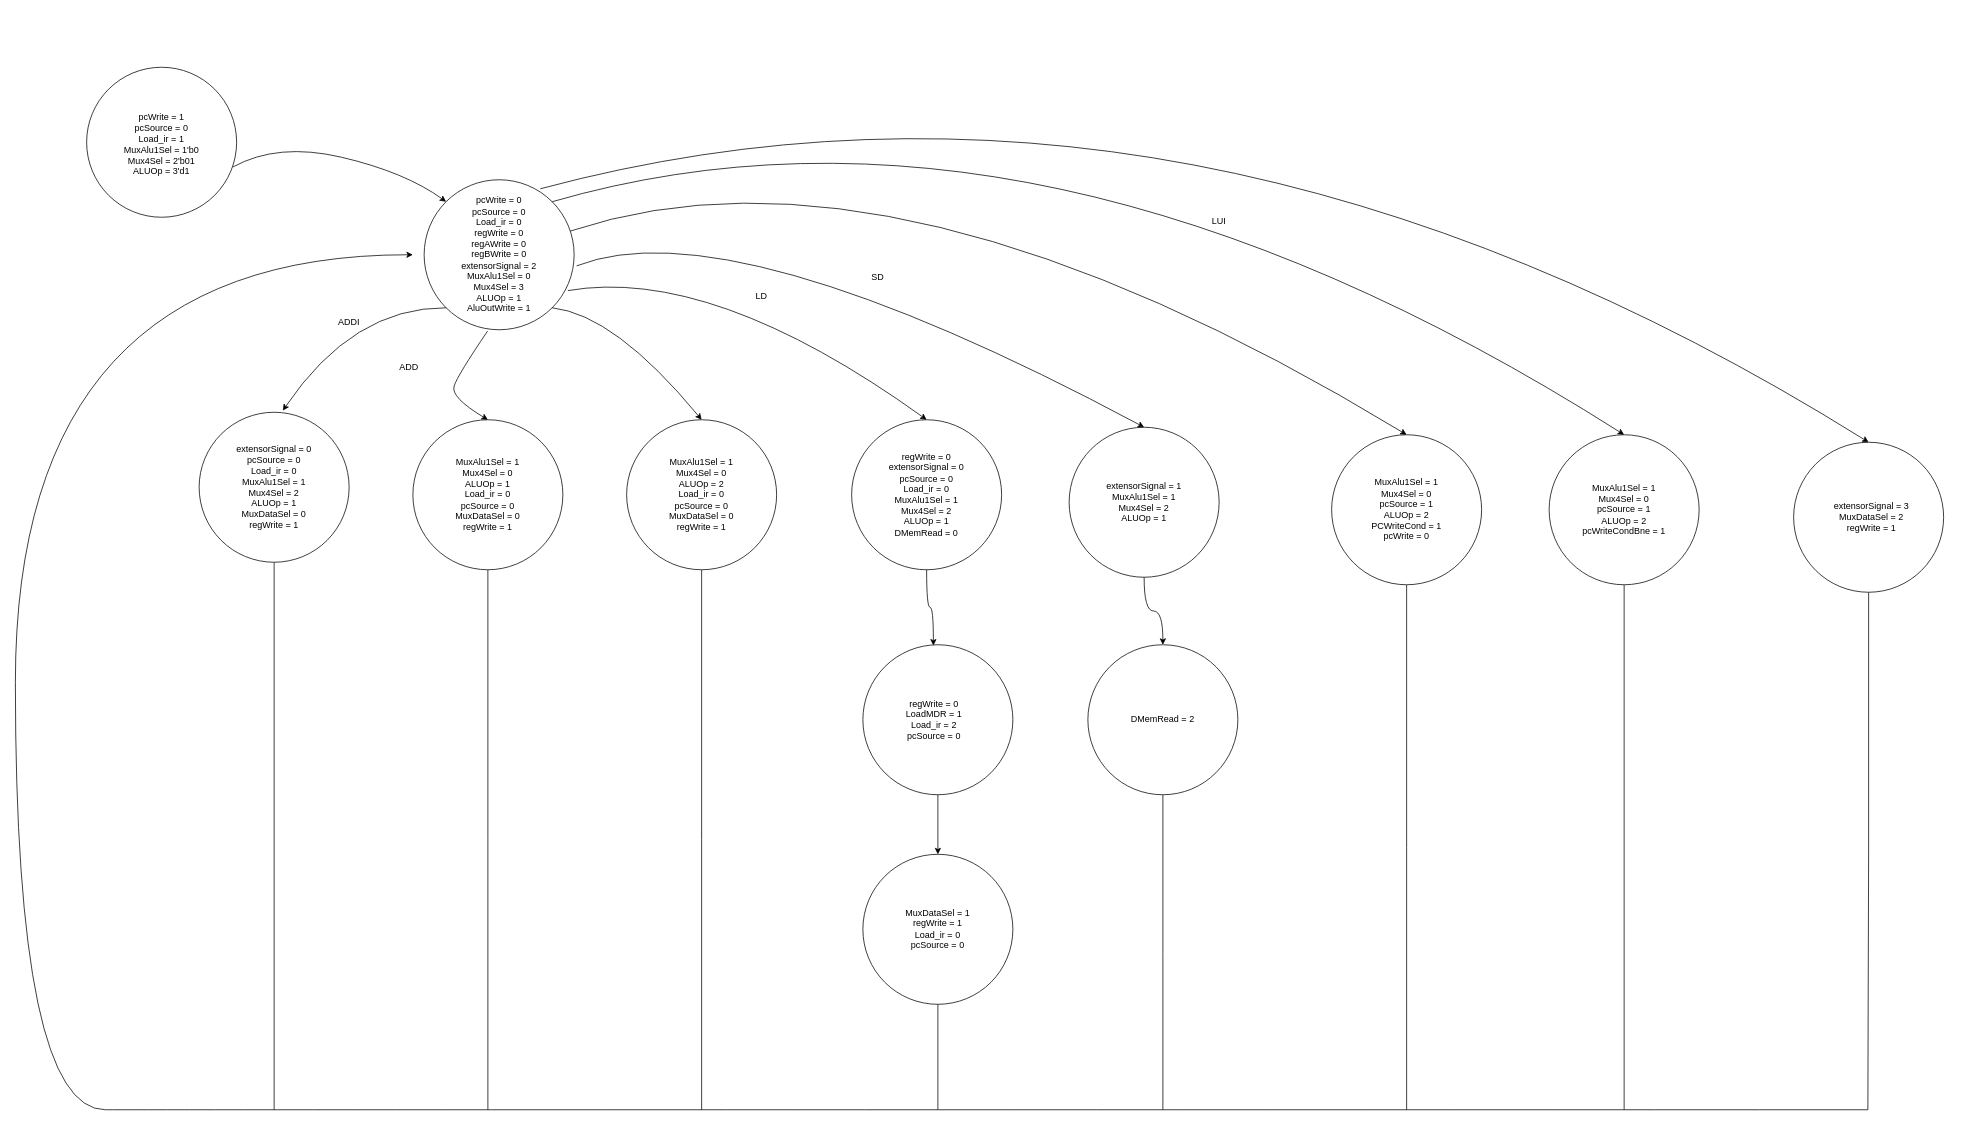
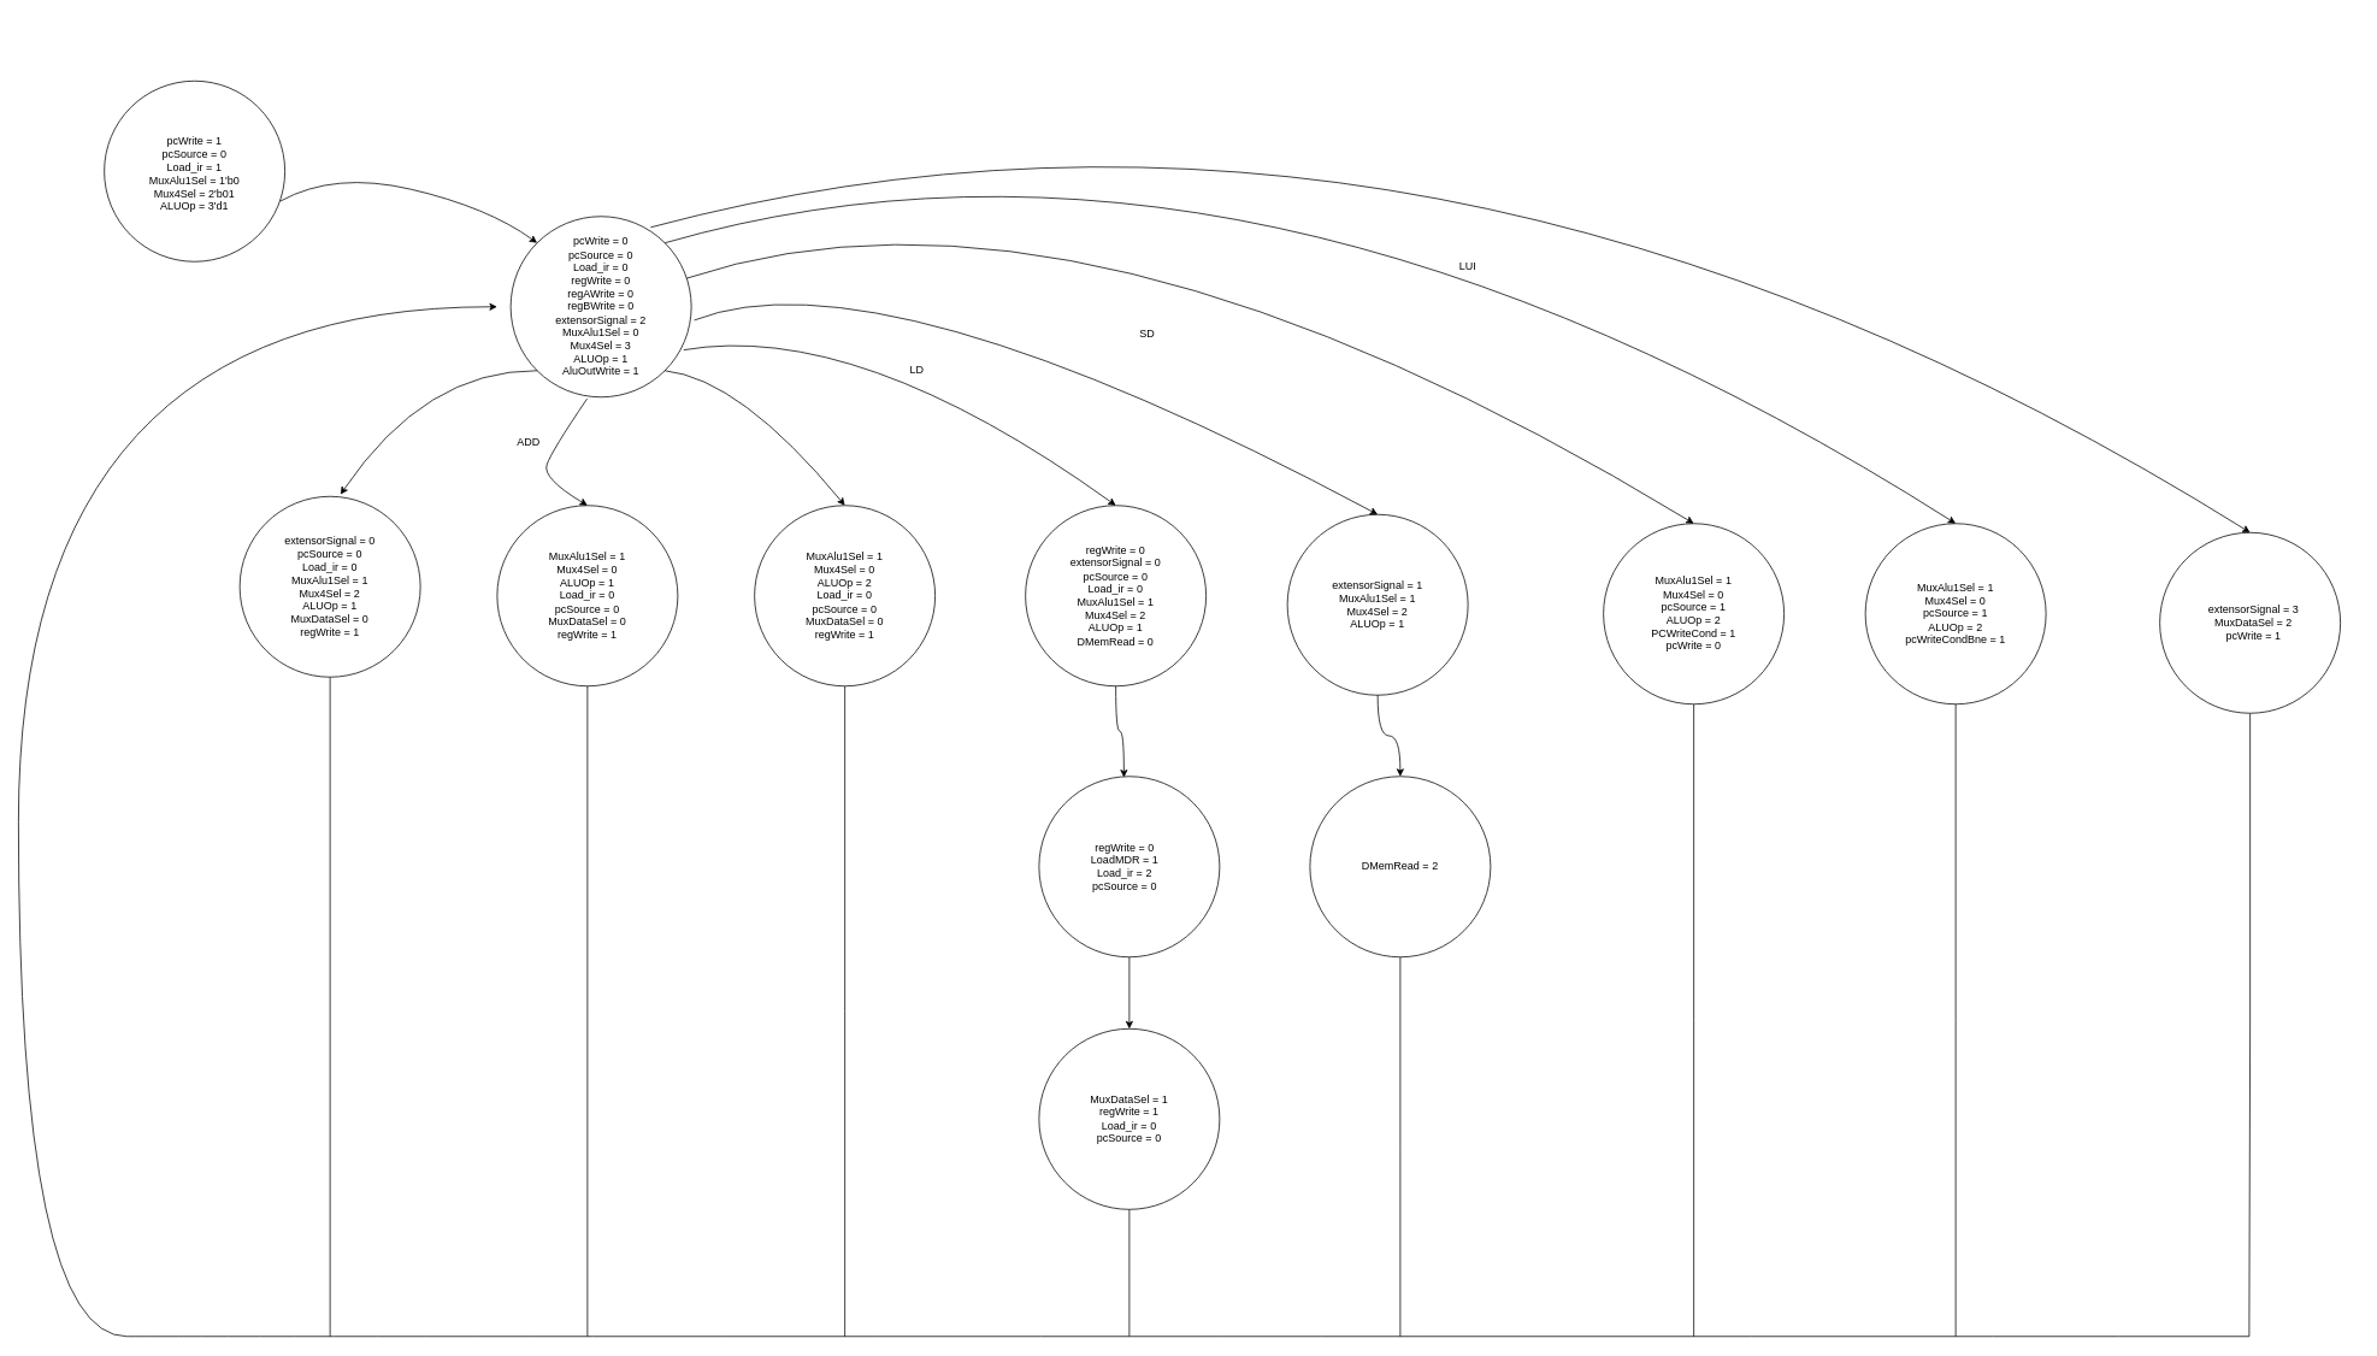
- <mxCell id="46" value="SD" style="text;html=1;strokeColor=none;fillColor=none;align=center;verticalAlign=middle;whiteSpace=wrap;rounded=0;" parent="1" vertex="1"><mxGeometry x="1150" y="359" width="40" height="20" as="geometry" /></mxCell>
+ <mxCell id="46" value="SD" style="text;html=1;strokeColor=none;fillColor=none;align=center;verticalAlign=middle;whiteSpace=wrap;rounded=0;" parent="1" vertex="1"><mxGeometry x="1250" y="359" width="40" height="20" as="geometry" /></mxCell>
- <mxCell id="44" value="LD" style="text;html=1;strokeColor=none;fillColor=none;align=center;verticalAlign=middle;whiteSpace=wrap;rounded=0;" parent="1" vertex="1"><mxGeometry x="995" y="384" width="40" height="20" as="geometry" /></mxCell>
+ <mxCell id="44" value="LD" style="text;html=1;strokeColor=none;fillColor=none;align=center;verticalAlign=middle;whiteSpace=wrap;rounded=0;" parent="1" vertex="1"><mxGeometry x="995" y="399" width="40" height="20" as="geometry" /></mxCell>
- <mxCell id="39" value="ADDI" style="text;html=1;strokeColor=none;fillColor=none;align=center;verticalAlign=middle;whiteSpace=wrap;rounded=0;" parent="1" vertex="1"><mxGeometry x="445" y="419" width="40" height="20" as="geometry" /></mxCell>
- <mxCell id="41" value="ADD" style="text;html=1;strokeColor=none;fillColor=none;align=center;verticalAlign=middle;whiteSpace=wrap;rounded=0;" parent="1" vertex="1"><mxGeometry x="525" y="479" width="40" height="20" as="geometry" /></mxCell>
+ <mxCell id="41" value="ADD" style="text;html=1;strokeColor=none;fillColor=none;align=center;verticalAlign=middle;whiteSpace=wrap;rounded=0;" parent="1" vertex="1"><mxGeometry x="565" y="479" width="40" height="20" as="geometry" /></mxCell>
- <mxCell id="36" value="extensorSignal = 3&lt;br&gt;MuxDataSel = 2&lt;br&gt;regWrite = 1" style="text;html=1;strokeColor=none;fillColor=none;align=center;verticalAlign=middle;whiteSpace=wrap;rounded=0;" parent="1" vertex="1"><mxGeometry x="2380" y="659" width="230" height="60" as="geometry" /></mxCell>
+ <mxCell id="36" value="extensorSignal = 3&lt;br&gt;MuxDataSel = 2&lt;br&gt;pcWrite = 1" style="text;html=1;strokeColor=none;fillColor=none;align=center;verticalAlign=middle;whiteSpace=wrap;rounded=0;" parent="1" vertex="1"><mxGeometry x="2380" y="659" width="230" height="60" as="geometry" /></mxCell>
